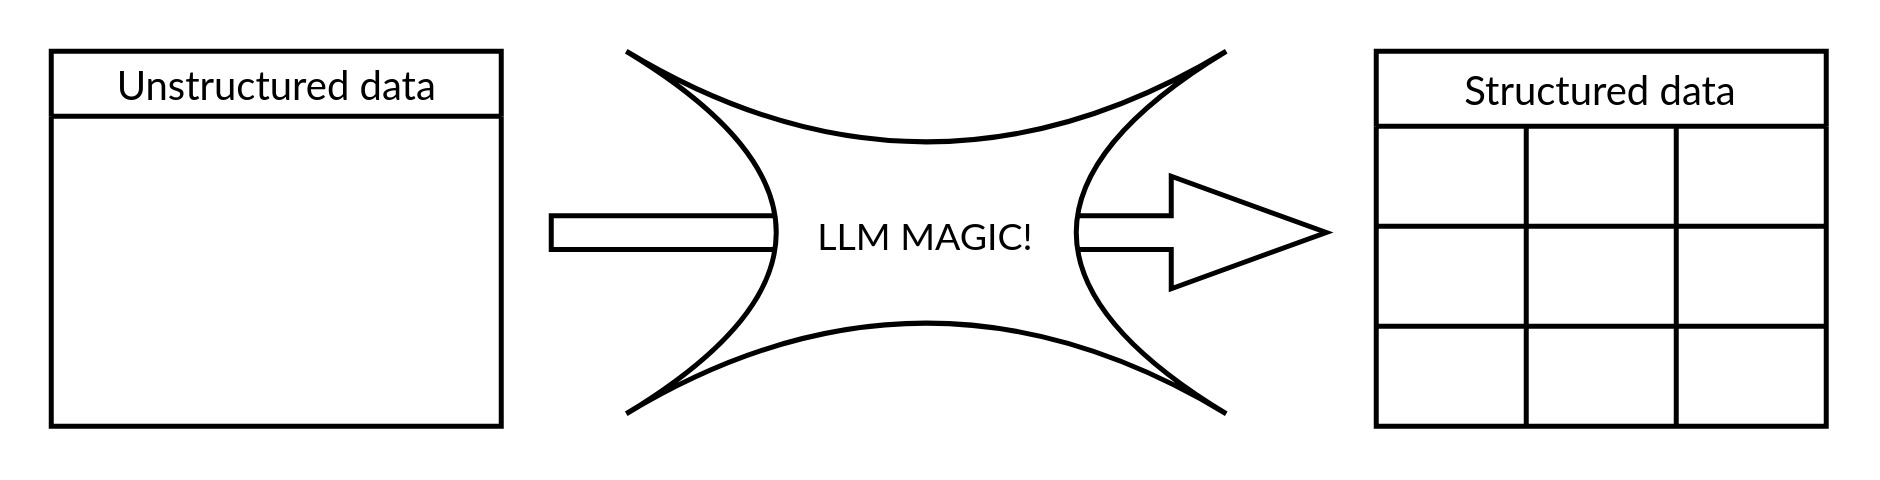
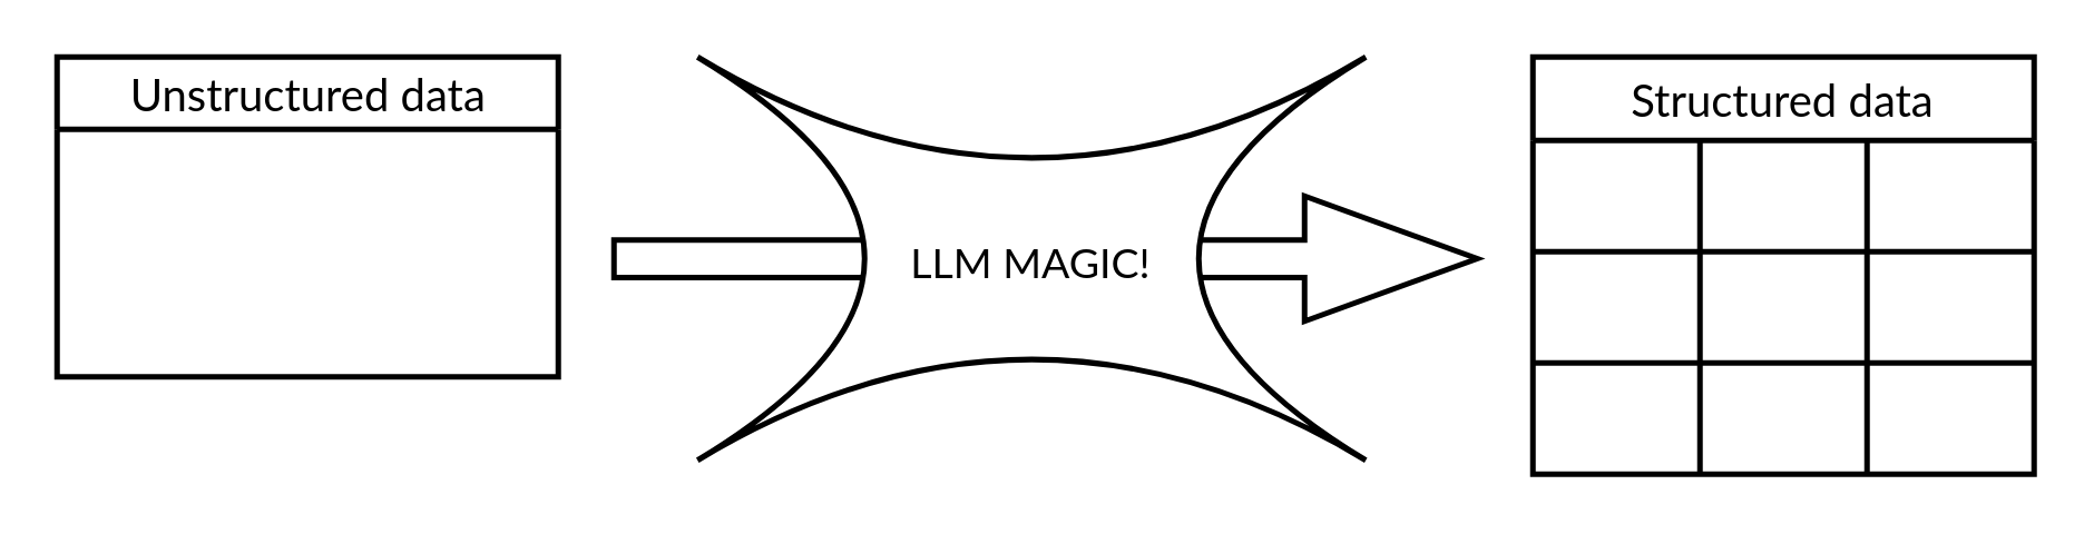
- <mxCell id="15" value="&lt;div style=&quot;font-size: 16px;&quot;&gt;Unstructured data&lt;/div&gt;" style="swimlane;fontStyle=0;childLayout=stackLayout;horizontal=1;startSize=26;horizontalStack=0;resizeParent=1;resizeParentMax=0;resizeLast=0;collapsible=1;marginBottom=0;html=1;strokeWidth=2;fontFamily=Lato;fontSource=https%3A%2F%2Ffonts.googleapis.com%2Fcss%3Ffamily%3DLato;fontSize=16;" vertex="1" parent="1"><mxGeometry x="20" y="20" width="180" height="150" as="geometry" /></mxCell>
+ <mxCell id="15" value="&lt;div style=&quot;font-size: 16px;&quot;&gt;Unstructured data&lt;/div&gt;" style="swimlane;fontStyle=0;childLayout=stackLayout;horizontal=1;startSize=26;horizontalStack=0;resizeParent=1;resizeParentMax=0;resizeLast=0;collapsible=1;marginBottom=0;html=1;strokeWidth=2;fontFamily=Lato;fontSource=https%3A%2F%2Ffonts.googleapis.com%2Fcss%3Ffamily%3DLato;fontSize=16;" vertex="1" parent="1"><mxGeometry x="20" y="20" width="180" height="115" as="geometry" /></mxCell>
